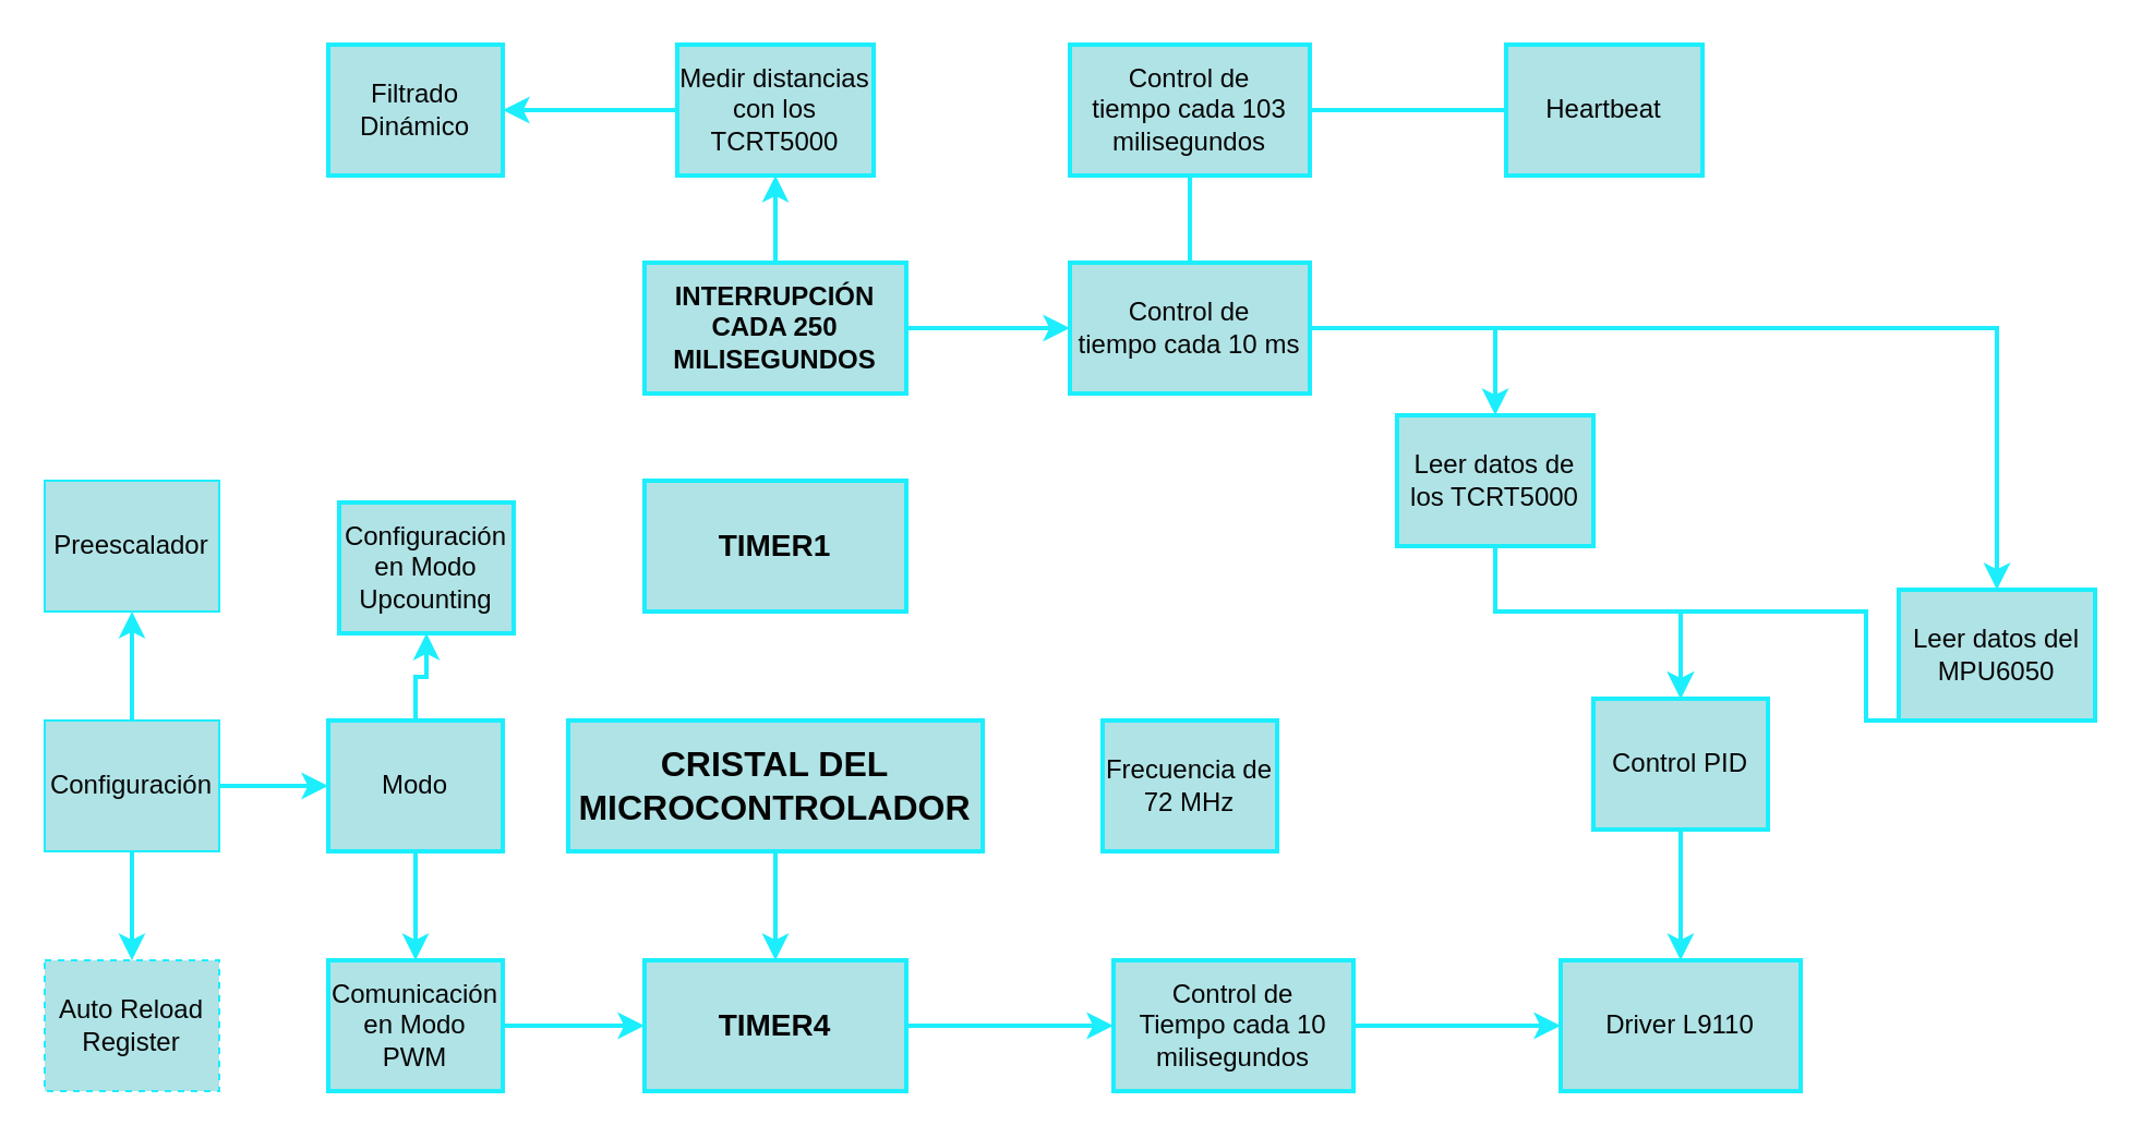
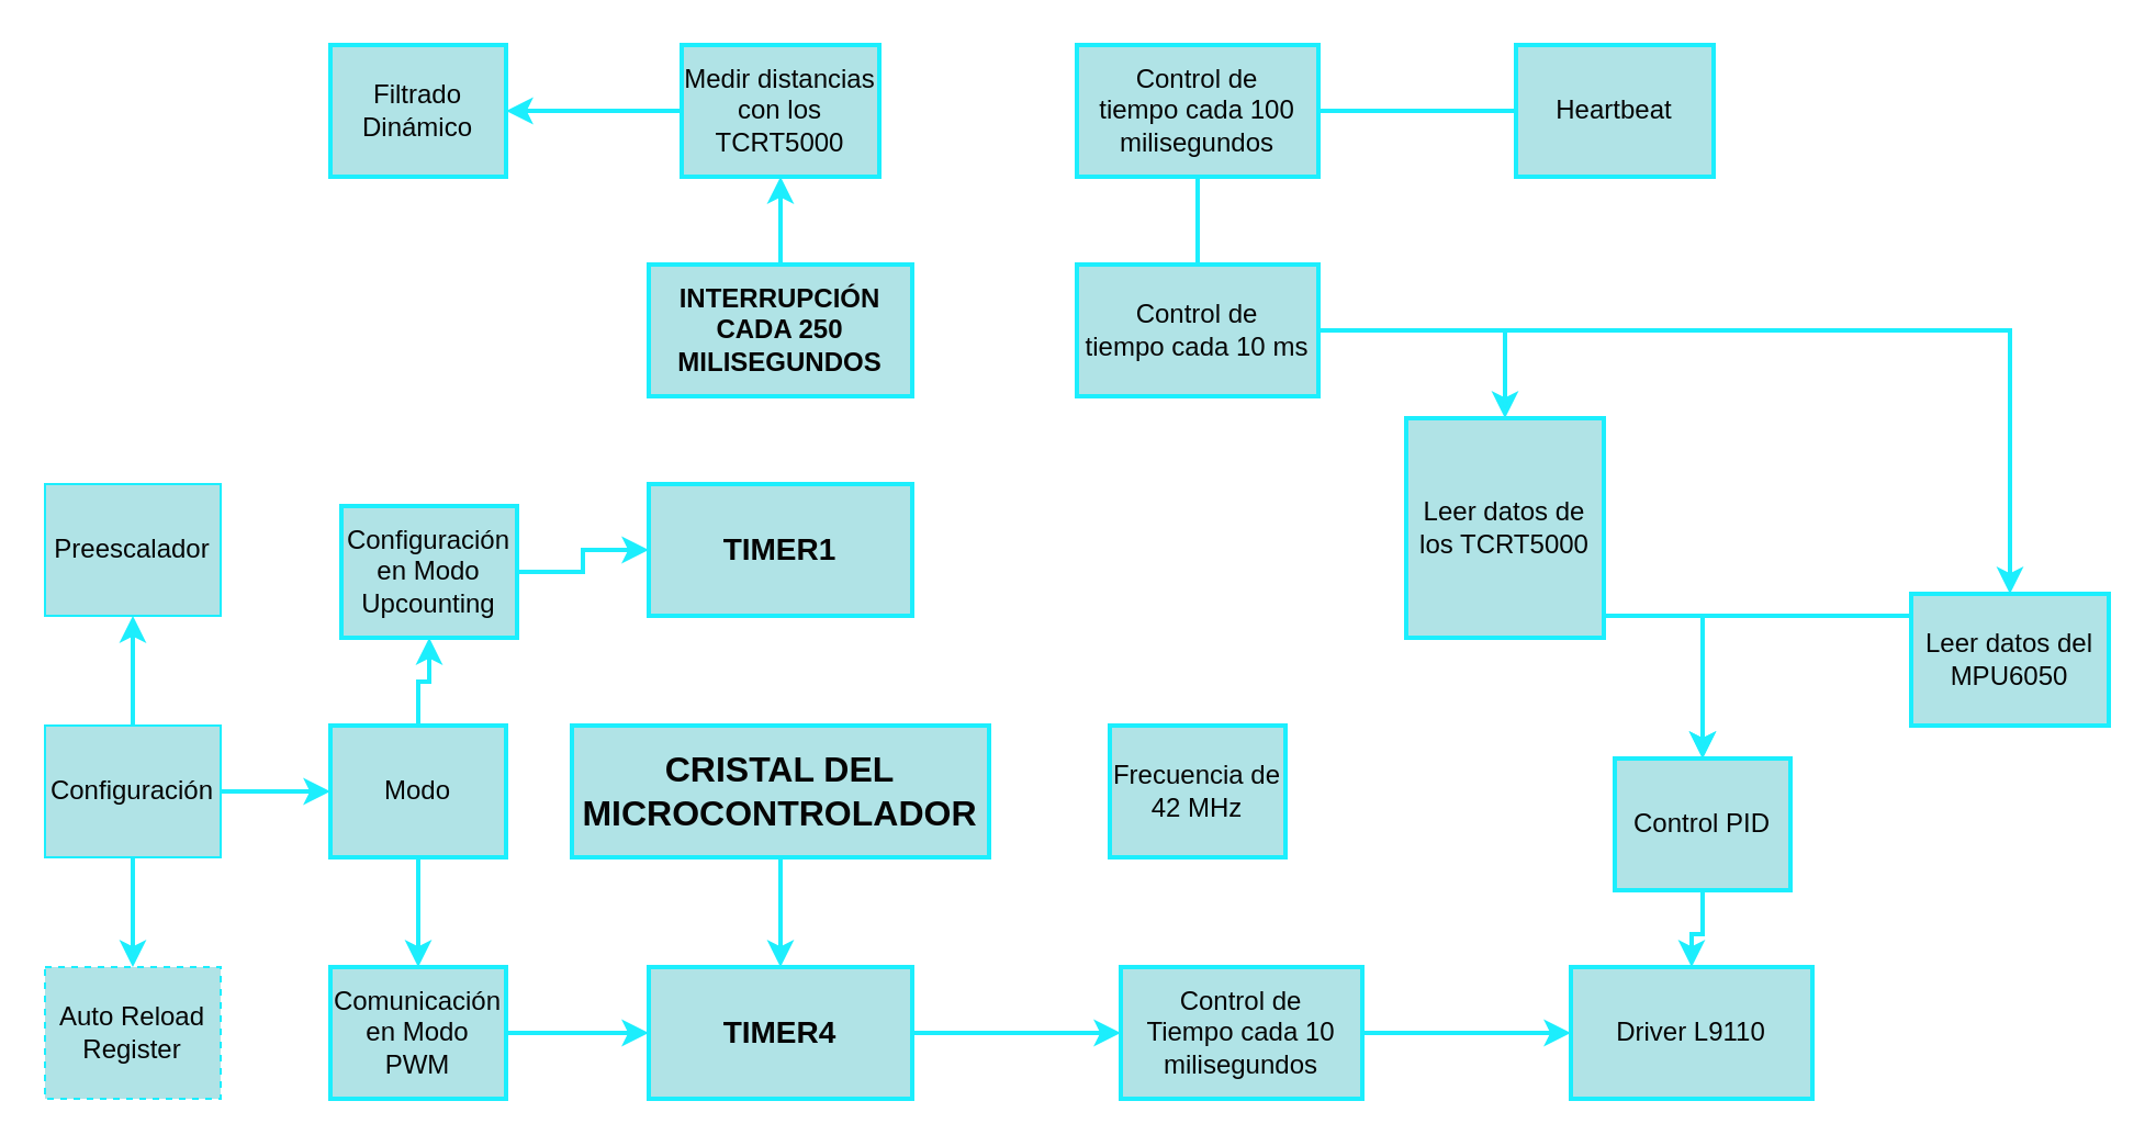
- <mxCell id="31" value="Control de tiempo&amp;nbsp;&lt;span style=&quot;background-color: initial;&quot;&gt;cada 103 milisegundos&lt;/span&gt;" style="whiteSpace=wrap;html=1;fillColor=#b0e3e6;strokeColor=#1CEEFD;fontColor=#050505;strokeWidth=2;" parent="1" vertex="1"><mxGeometry x="490" y="20" width="110" height="60" as="geometry" /></mxCell>
+ <mxCell id="31" value="Control de tiempo&amp;nbsp;&lt;span style=&quot;background-color: initial;&quot;&gt;cada 100 milisegundos&lt;/span&gt;" style="whiteSpace=wrap;html=1;fillColor=#b0e3e6;strokeColor=#1CEEFD;fontColor=#050505;strokeWidth=2;" parent="1" vertex="1"><mxGeometry x="490" y="20" width="110" height="60" as="geometry" /></mxCell>
- <mxCell id="7" value="" style="edgeStyle=orthogonalEdgeStyle;rounded=0;orthogonalLoop=1;jettySize=auto;html=1;fillColor=#b0e3e6;strokeColor=#1CEEFD;fontColor=#050505;strokeWidth=2;" parent="1" source="9" target="13" edge="1"><mxGeometry relative="1" as="geometry" /></mxCell>
- <mxCell id="20" value="Leer datos de los TCRT5000" style="whiteSpace=wrap;html=1;fillColor=#b0e3e6;strokeColor=#1CEEFD;fontColor=#050505;strokeWidth=2;" parent="1" vertex="1"><mxGeometry x="640" y="190" width="90" height="60" as="geometry" /></mxCell>
+ <mxCell id="20" value="Leer datos de los TCRT5000" style="whiteSpace=wrap;html=1;fillColor=#b0e3e6;strokeColor=#1CEEFD;fontColor=#050505;strokeWidth=2;" parent="1" vertex="1"><mxGeometry x="640" y="190" width="90" height="100" as="geometry" /></mxCell>
+ <mxCell id="24" value="" style="edgeStyle=orthogonalEdgeStyle;rounded=0;orthogonalLoop=1;jettySize=auto;html=1;fillColor=#b0e3e6;strokeColor=#1CEEFD;fontColor=#050505;strokeWidth=2;" parent="1" source="25" target="4" edge="1"><mxGeometry relative="1" as="geometry" /></mxCell>
- <mxCell id="22" value="Control PID" style="whiteSpace=wrap;html=1;fillColor=#b0e3e6;strokeColor=#1CEEFD;fontColor=#050505;strokeWidth=2;" parent="1" vertex="1"><mxGeometry x="730" y="320" width="80" height="60" as="geometry" /></mxCell>
+ <mxCell id="22" value="Control PID" style="whiteSpace=wrap;html=1;fillColor=#b0e3e6;strokeColor=#1CEEFD;fontColor=#050505;strokeWidth=2;" parent="1" vertex="1"><mxGeometry x="735" y="345" width="80" height="60" as="geometry" /></mxCell>
- <mxCell id="42" value="Frecuencia de 72 MHz" style="whiteSpace=wrap;html=1;fillColor=#b0e3e6;strokeColor=#1CEEFD;fontColor=#050505;strokeWidth=2;" vertex="1" parent="1"><mxGeometry x="505" y="330" width="80" height="60" as="geometry" /></mxCell>
+ <mxCell id="42" value="Frecuencia de 42 MHz" style="whiteSpace=wrap;html=1;fillColor=#b0e3e6;strokeColor=#1CEEFD;fontColor=#050505;strokeWidth=2;" vertex="1" parent="1"><mxGeometry x="505" y="330" width="80" height="60" as="geometry" /></mxCell>
